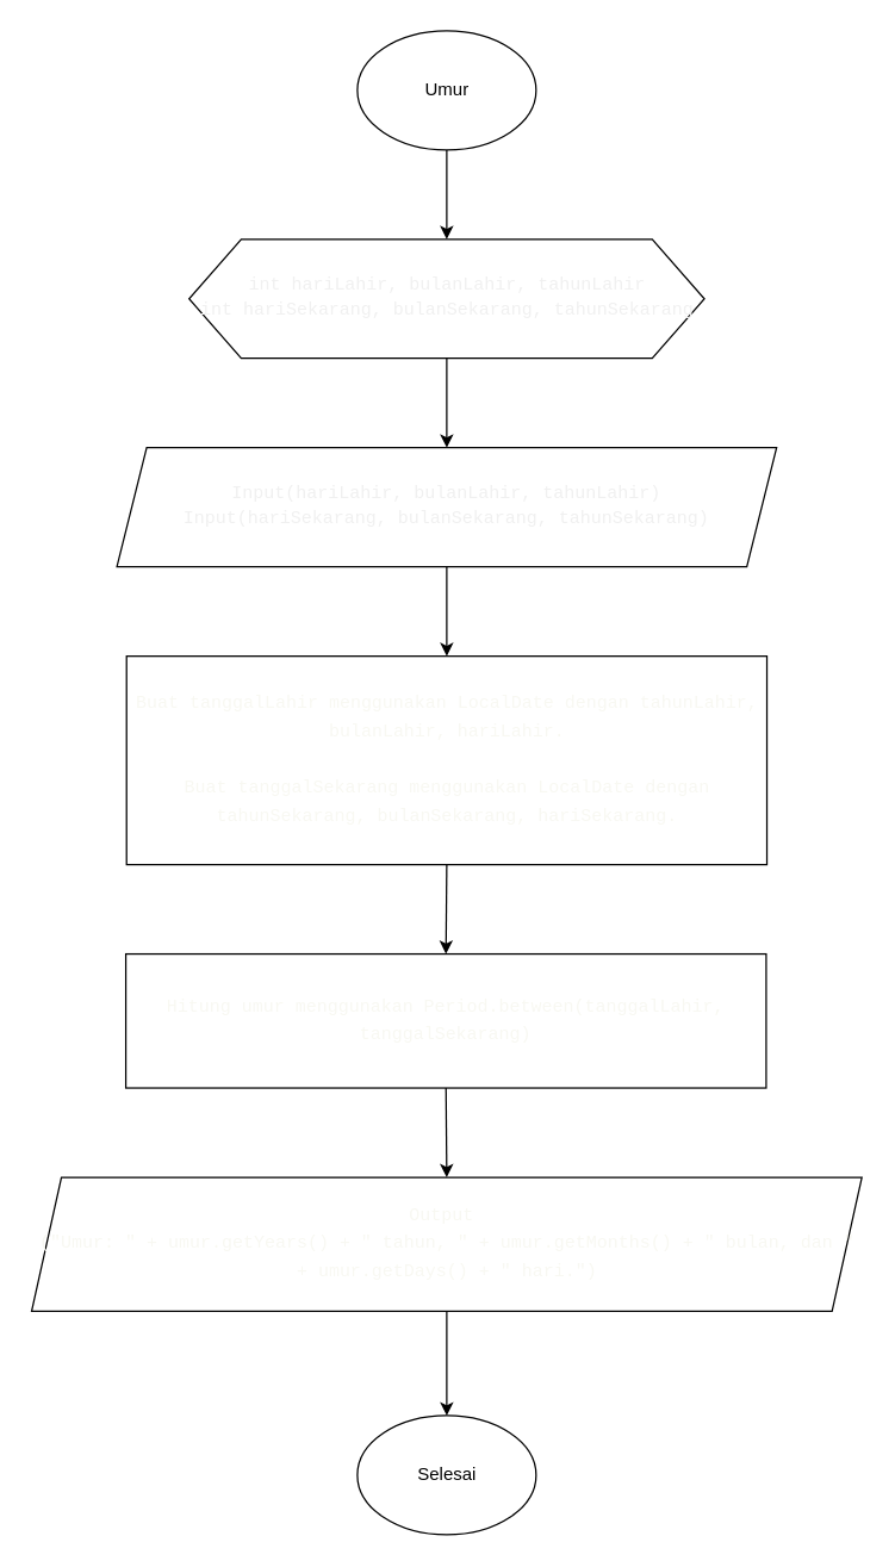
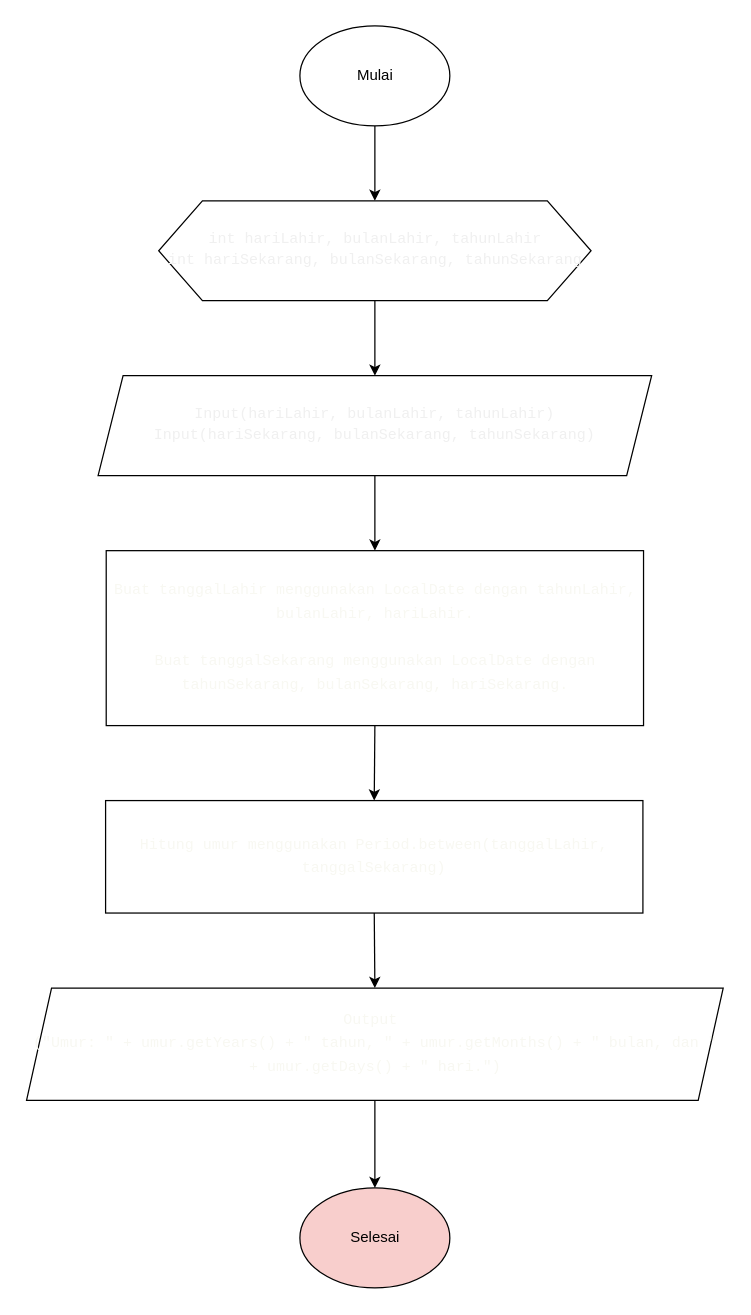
- <mxCell id="3" value="Umur" style="ellipse;whiteSpace=wrap;html=1;" parent="1" vertex="1"><mxGeometry x="239.5" y="20" width="120" height="80" as="geometry" /></mxCell>
+ <mxCell id="3" value="Mulai" style="ellipse;whiteSpace=wrap;html=1;" parent="1" vertex="1"><mxGeometry x="239.5" y="20" width="120" height="80" as="geometry" /></mxCell>
- <mxCell id="4" value="Selesai" style="ellipse;whiteSpace=wrap;html=1;" parent="1" vertex="1"><mxGeometry x="239.5" y="950" width="120" height="80" as="geometry" /></mxCell>
+ <mxCell id="4" value="Selesai" style="ellipse;whiteSpace=wrap;html=1;fillColor=#f8cecc;" parent="1" vertex="1"><mxGeometry x="239.5" y="950" width="120" height="80" as="geometry" /></mxCell>
